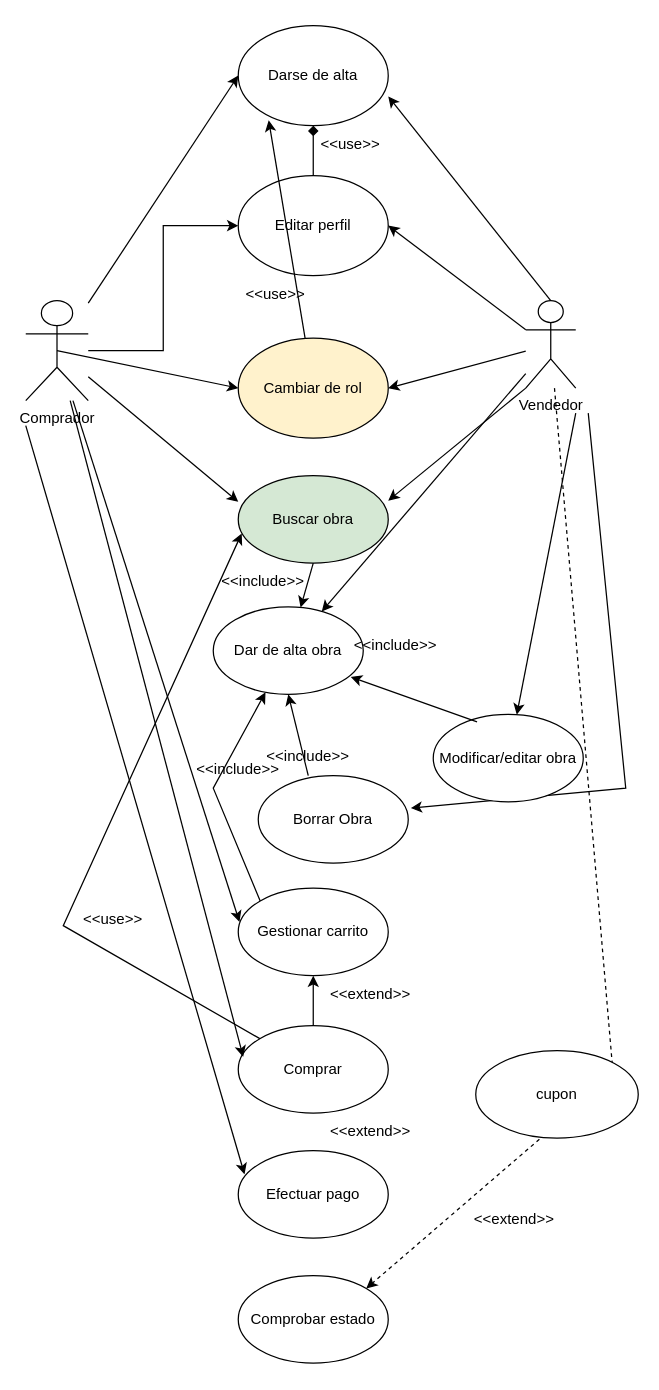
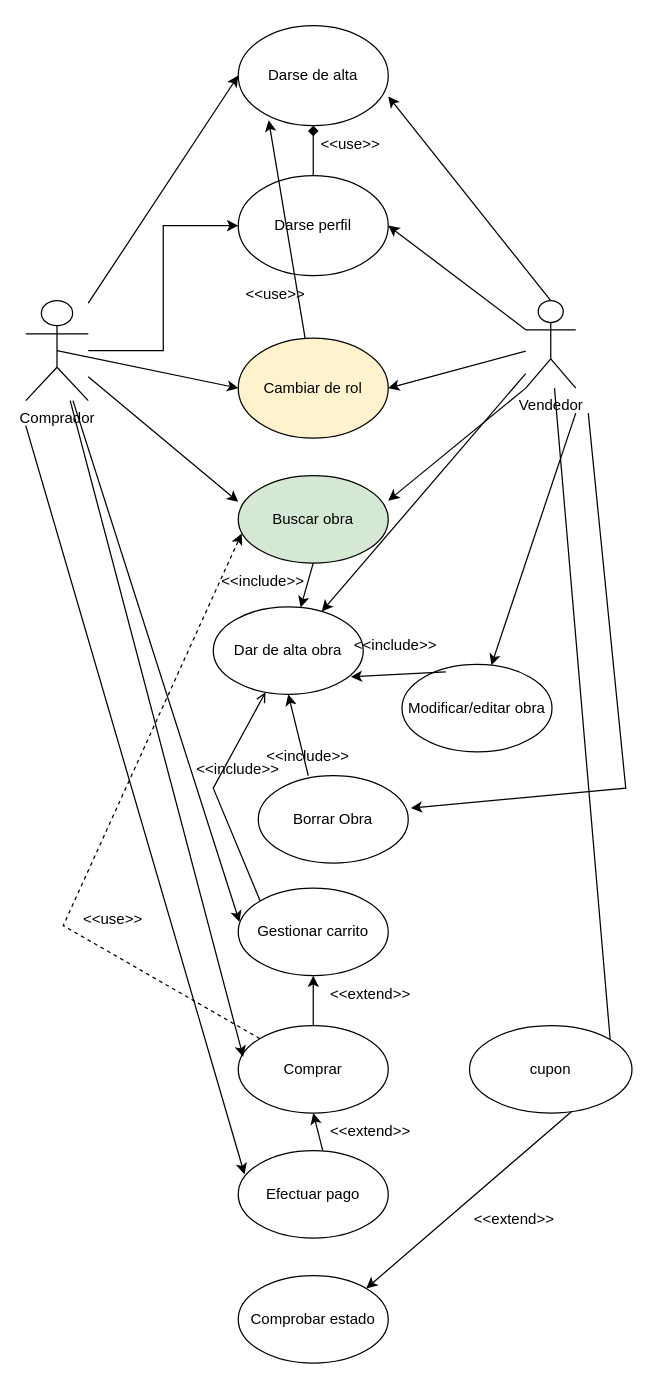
- <mxCell id="5" value="Editar perfil" style="ellipse;whiteSpace=wrap;html=1;" parent="1" vertex="1"><mxGeometry x="190" y="140" width="120" height="80" as="geometry" /></mxCell>
+ <mxCell id="5" value="Darse perfil" style="ellipse;whiteSpace=wrap;html=1;" parent="1" vertex="1"><mxGeometry x="190" y="140" width="120" height="80" as="geometry" /></mxCell>
- <mxCell id="41" value="" style="endArrow=classic;html=1;rounded=0;exitX=0;exitY=0;exitDx=0;exitDy=0;" parent="1" source="14" target="12" edge="1"><mxGeometry width="50" height="50" relative="1" as="geometry"><mxPoint x="0" y="670" as="sourcePoint" /><mxPoint x="164" y="515" as="targetPoint" /><Array as="points"><mxPoint x="170" y="630" /></Array></mxGeometry></mxCell>
+ <mxCell id="41" value="" style="endArrow=open;html=1;rounded=0;exitX=0;exitY=0;exitDx=0;exitDy=0;" parent="1" source="14" target="12" edge="1"><mxGeometry width="50" height="50" relative="1" as="geometry"><mxPoint x="0" y="670" as="sourcePoint" /><mxPoint x="164" y="515" as="targetPoint" /><Array as="points"><mxPoint x="170" y="630" /></Array></mxGeometry></mxCell>
- <mxCell id="33" value="Modificar/editar obra" style="ellipse;whiteSpace=wrap;html=1;" parent="1" vertex="1"><mxGeometry x="346" y="571" width="120" height="70" as="geometry" /></mxCell>
+ <mxCell id="33" value="Modificar/editar obra" style="ellipse;whiteSpace=wrap;html=1;" parent="1" vertex="1"><mxGeometry x="321" y="531" width="120" height="70" as="geometry" /></mxCell>
- <mxCell id="37" value="" style="endArrow=classic;html=1;rounded=0;entryX=1;entryY=0;entryDx=0;entryDy=0;dashed=1;" parent="1" source="2" target="36" edge="1"><mxGeometry width="50" height="50" relative="1" as="geometry"><mxPoint x="220" y="650" as="sourcePoint" /><mxPoint x="270" y="600" as="targetPoint" /><Array as="points"><mxPoint x="490" y="860" /></Array></mxGeometry></mxCell>
+ <mxCell id="37" value="" style="endArrow=classic;html=1;rounded=0;entryX=1;entryY=0;entryDx=0;entryDy=0;" parent="1" source="2" target="36" edge="1"><mxGeometry width="50" height="50" relative="1" as="geometry"><mxPoint x="220" y="650" as="sourcePoint" /><mxPoint x="270" y="600" as="targetPoint" /><Array as="points"><mxPoint x="490" y="860" /></Array></mxGeometry></mxCell>
- <mxCell id="27" value="" style="endArrow=classic;html=1;rounded=0;entryX=0.023;entryY=0.66;entryDx=0;entryDy=0;entryPerimeter=0;" parent="1" source="26" target="6" edge="1"><mxGeometry width="50" height="50" relative="1" as="geometry"><mxPoint x="20" y="620" as="sourcePoint" /><mxPoint x="10" y="840" as="targetPoint" /><Array as="points"><mxPoint x="50" y="740" /></Array></mxGeometry></mxCell>
+ <mxCell id="27" value="" style="endArrow=classic;html=1;rounded=0;entryX=0.023;entryY=0.66;entryDx=0;entryDy=0;entryPerimeter=0;dashed=1;" parent="1" source="26" target="6" edge="1"><mxGeometry width="50" height="50" relative="1" as="geometry"><mxPoint x="20" y="620" as="sourcePoint" /><mxPoint x="10" y="840" as="targetPoint" /><Array as="points"><mxPoint x="50" y="740" /></Array></mxGeometry></mxCell>
- <mxCell id="40" value="cupon" style="ellipse;whiteSpace=wrap;html=1;" parent="1" vertex="1"><mxGeometry x="380" y="840" width="130" height="70" as="geometry" /></mxCell>
+ <mxCell id="40" value="cupon" style="ellipse;whiteSpace=wrap;html=1;" parent="1" vertex="1"><mxGeometry x="375" y="820" width="130" height="70" as="geometry" /></mxCell>
+ <mxCell id="30" value="" style="endArrow=classic;html=1;rounded=0;exitX=0.563;exitY=-0.003;exitDx=0;exitDy=0;exitPerimeter=0;entryX=0.5;entryY=1;entryDx=0;entryDy=0;" parent="1" target="26" edge="1" source="29"><mxGeometry width="50" height="50" relative="1" as="geometry"><mxPoint x="252" y="890" as="sourcePoint" /><mxPoint x="220" y="900" as="targetPoint" /></mxGeometry></mxCell>
